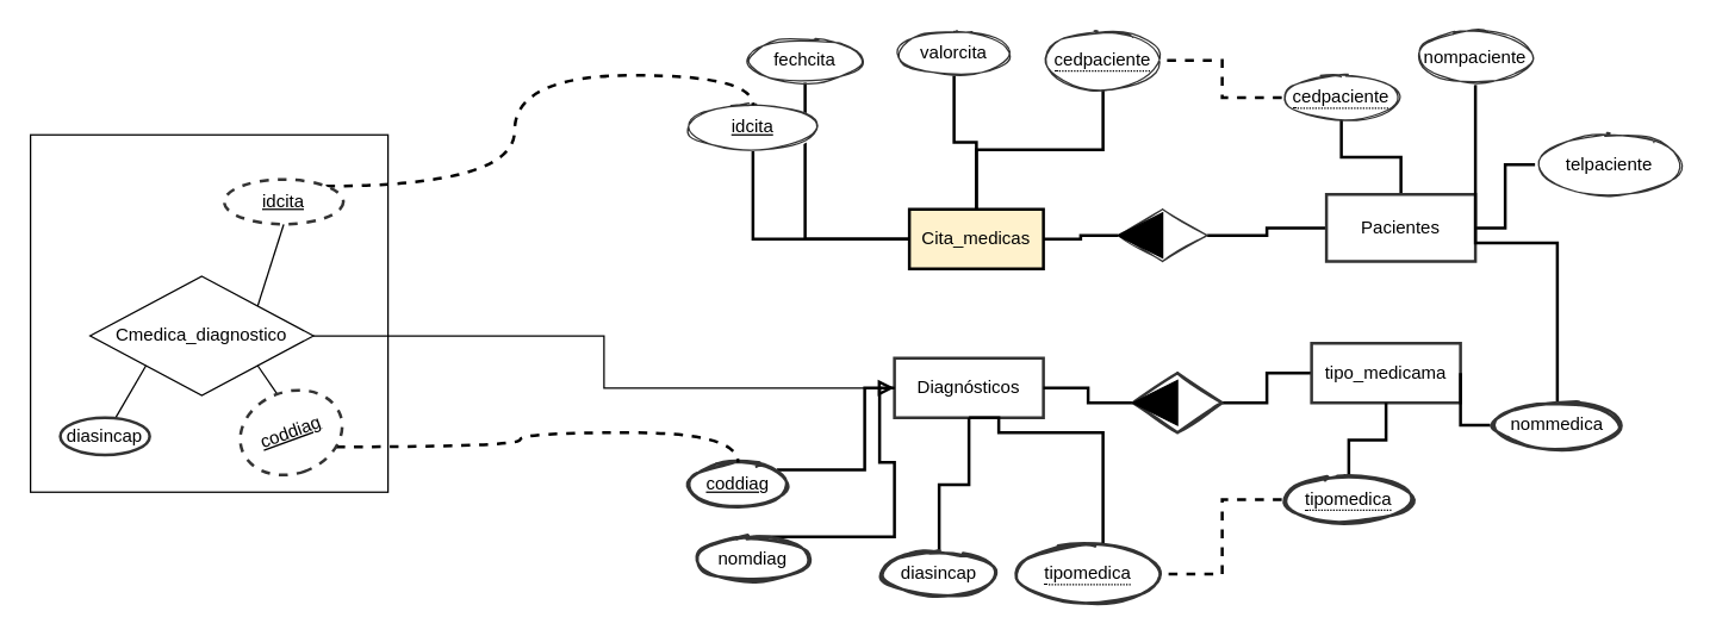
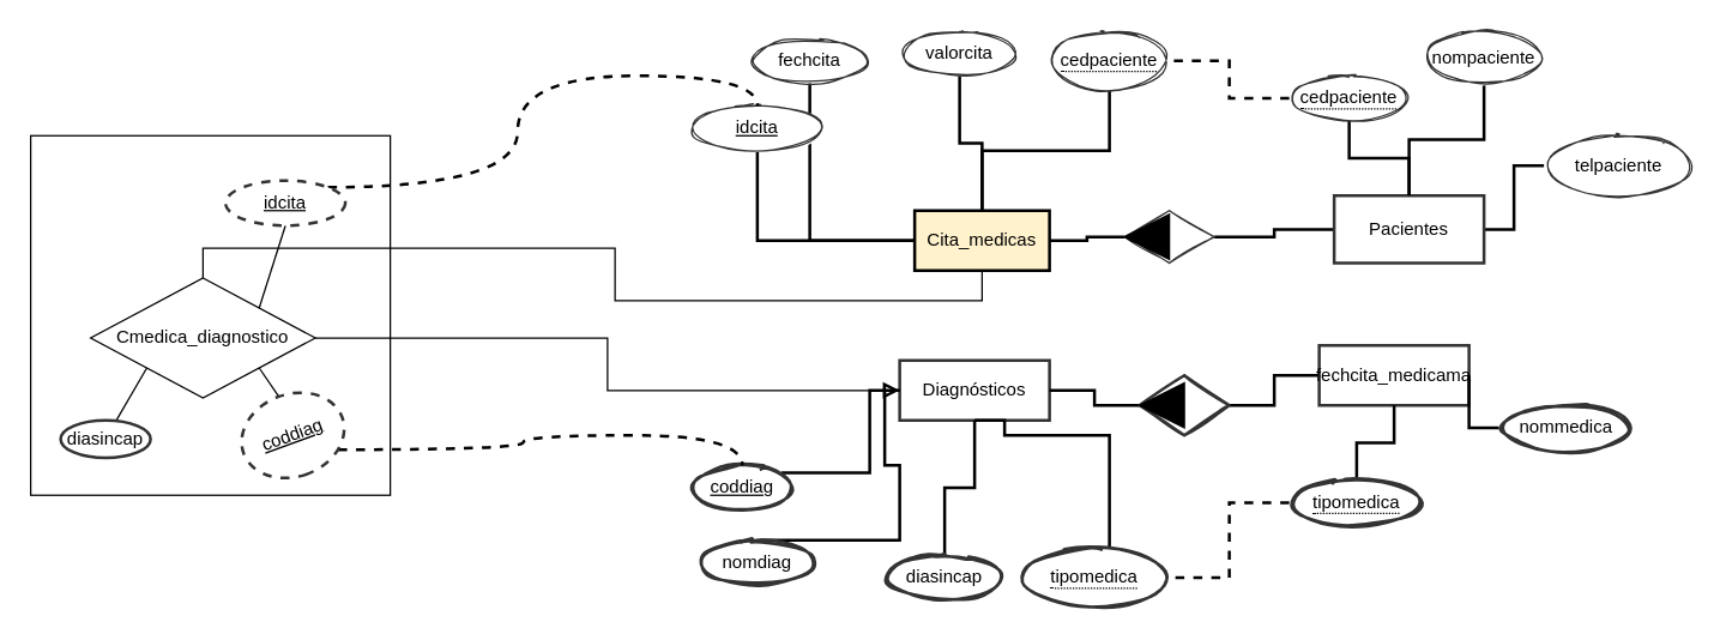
+ <mxCell id="44" style="edgeStyle=orthogonalEdgeStyle;rounded=0;orthogonalLoop=1;jettySize=auto;html=1;exitX=0.5;exitY=0;exitDx=0;exitDy=0;endArrow=none;endFill=0;strokeWidth=1;" edge="1" parent="1" source="46" target="9"><mxGeometry relative="1" as="geometry" /></mxCell>
- <mxCell id="19" style="edgeStyle=orthogonalEdgeStyle;rounded=0;orthogonalLoop=1;jettySize=auto;html=1;endArrow=none;endFill=0;strokeWidth=2;" parent="1" source="20" target="39" edge="1"><mxGeometry relative="1" as="geometry" /></mxCell>
+ <mxCell id="19" style="edgeStyle=orthogonalEdgeStyle;rounded=0;orthogonalLoop=1;jettySize=auto;html=1;endArrow=none;endFill=0;strokeWidth=2;" parent="1" source="20" target="16" edge="1"><mxGeometry relative="1" as="geometry" /></mxCell>
- <mxCell id="26" value="tipo_medicama" style="whiteSpace=wrap;html=1;align=center;rounded=0;shadow=0;sketch=0;disableMultiStroke=0;disableMultiStrokeFill=0;fillStyle=solid;strokeColor=#333333;strokeWidth=2;gradientColor=none;fillColor=#FFFFFF;" parent="1" vertex="1"><mxGeometry x="880" y="230" width="100" height="40" as="geometry" /></mxCell>
+ <mxCell id="26" value="fechcita_medicama" style="whiteSpace=wrap;html=1;align=center;rounded=0;shadow=0;sketch=0;disableMultiStroke=0;disableMultiStrokeFill=0;fillStyle=solid;strokeColor=#333333;strokeWidth=2;gradientColor=none;fillColor=#FFFFFF;" parent="1" vertex="1"><mxGeometry x="880" y="230" width="100" height="40" as="geometry" /></mxCell>
